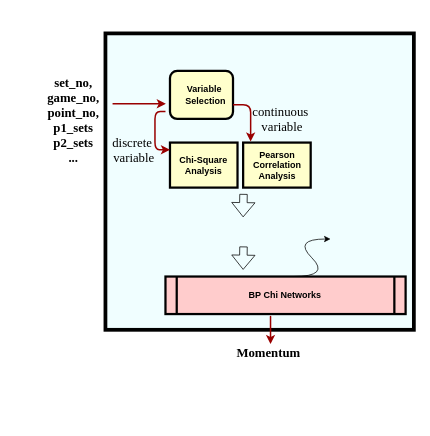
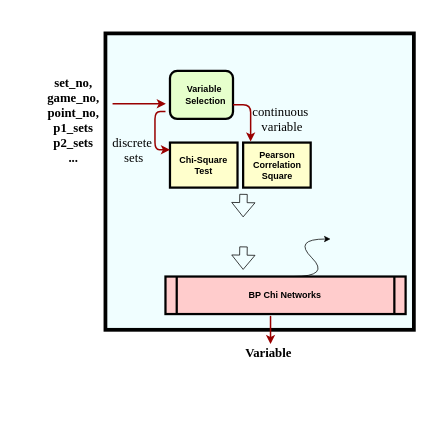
- <mxCell id="3" value="&lt;p style=&quot;margin: 0px; margin-top: 4px; text-align: center; text-decoration: underline;&quot;&gt;&lt;strong&gt;&lt;br&gt;&lt;/strong&gt;&lt;/p&gt;&lt;p style=&quot;margin: 0px; margin-left: 8px;&quot;&gt;&lt;span style=&quot;background-color: initial;&quot;&gt;Variable&lt;/span&gt;&lt;br&gt;&lt;/p&gt;&lt;p style=&quot;margin: 0px; margin-left: 8px;&quot;&gt;&amp;nbsp;Selection&lt;br&gt;&lt;/p&gt;" style="verticalAlign=middle;align=center;overflow=fill;fontSize=12;fontFamily=Helvetica;html=1;rounded=1;fontStyle=1;strokeWidth=3;fillColor=#ffffcc;" parent="1" vertex="1"><mxGeometry x="226" y="94" width="84" height="64" as="geometry" /></mxCell>
+ <mxCell id="3" value="&lt;p style=&quot;margin: 0px; margin-top: 4px; text-align: center; text-decoration: underline;&quot;&gt;&lt;strong&gt;&lt;br&gt;&lt;/strong&gt;&lt;/p&gt;&lt;p style=&quot;margin: 0px; margin-left: 8px;&quot;&gt;&lt;span style=&quot;background-color: initial;&quot;&gt;Variable&lt;/span&gt;&lt;br&gt;&lt;/p&gt;&lt;p style=&quot;margin: 0px; margin-left: 8px;&quot;&gt;&amp;nbsp;Selection&lt;br&gt;&lt;/p&gt;" style="verticalAlign=middle;align=center;overflow=fill;fontSize=12;fontFamily=Helvetica;html=1;rounded=1;fontStyle=1;strokeWidth=3;fillColor=#E6FFCC" parent="1" vertex="1"><mxGeometry x="226" y="94" width="84" height="64" as="geometry" /></mxCell>
- <mxCell id="12" value="discrete&#10; variable" style="text;spacingTop=-5;align=center;fontFamily=Times New Roman;fontSize=17;" vertex="1" parent="1"><mxGeometry x="161" y="178" width="30" height="30" as="geometry" /></mxCell>
+ <mxCell id="12" value="discrete&#10; sets" style="text;spacingTop=-5;align=center;fontFamily=Times New Roman;fontSize=17;" vertex="1" parent="1"><mxGeometry x="161" y="178" width="30" height="30" as="geometry" /></mxCell>
- <mxCell id="9" value="Chi-Square Analysis" style="whiteSpace=wrap;align=center;verticalAlign=middle;fontStyle=1;strokeWidth=3;fillColor=#FFFFCC" vertex="1" parent="1"><mxGeometry x="226" y="189.5" width="90" height="60" as="geometry" /></mxCell>
+ <mxCell id="9" value="Chi-Square Test" style="whiteSpace=wrap;align=center;verticalAlign=middle;fontStyle=1;strokeWidth=3;fillColor=#FFFFCC" vertex="1" parent="1"><mxGeometry x="226" y="189.5" width="90" height="60" as="geometry" /></mxCell>
- <mxCell id="4" value="Pearson Correlation&#10;Analysis" style="whiteSpace=wrap;align=center;verticalAlign=middle;fontStyle=1;strokeWidth=3;fillColor=#FFFFCC" parent="1" vertex="1"><mxGeometry x="323.5" y="189.5" width="90" height="60" as="geometry" /></mxCell>
+ <mxCell id="4" value="Pearson Correlation&#10;Square" style="whiteSpace=wrap;align=center;verticalAlign=middle;fontStyle=1;strokeWidth=3;fillColor=#FFFFCC" parent="1" vertex="1"><mxGeometry x="323.5" y="189.5" width="90" height="60" as="geometry" /></mxCell>
- <mxCell id="17" value="Momentum" style="text;spacingTop=-5;align=center;fontFamily=Times New Roman;fontSize=17;fontStyle=1" vertex="1" parent="1"><mxGeometry x="280" y="458" width="155" height="101" as="geometry" /></mxCell>
+ <mxCell id="17" value="Variable" style="text;spacingTop=-5;align=center;fontFamily=Times New Roman;fontSize=17;fontStyle=1" vertex="1" parent="1"><mxGeometry x="280" y="458" width="155" height="101" as="geometry" /></mxCell>
